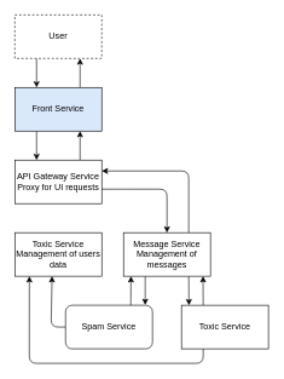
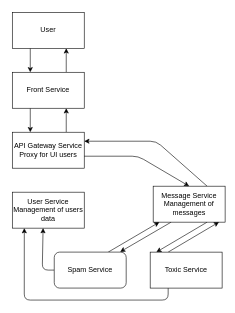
- <mxCell id="14" value="User" style="rounded=0;whiteSpace=wrap;html=1;dashed=1;" parent="1" vertex="1"><mxGeometry x="20" y="20" width="120" height="60" as="geometry" /></mxCell>
+ <mxCell id="14" value="User" style="rounded=0;whiteSpace=wrap;html=1;" parent="1" vertex="1"><mxGeometry x="20" y="20" width="120" height="60" as="geometry" /></mxCell>
- <mxCell id="4" value="Front Service" style="rounded=0;whiteSpace=wrap;html=1;fillColor=#dae8fc;" parent="1" vertex="1"><mxGeometry x="20" y="120" width="120" height="60" as="geometry" /></mxCell>
+ <mxCell id="4" value="Front Service" style="rounded=0;whiteSpace=wrap;html=1;" parent="1" vertex="1"><mxGeometry x="20" y="120" width="120" height="60" as="geometry" /></mxCell>
- <mxCell id="6" value="API Gateway Service&lt;br&gt;Proxy for UI requests" style="rounded=0;whiteSpace=wrap;html=1;" parent="1" vertex="1"><mxGeometry x="20" y="220" width="120" height="60" as="geometry" /></mxCell>
+ <mxCell id="6" value="API Gateway Service&lt;br&gt;Proxy for UI users" style="rounded=0;whiteSpace=wrap;html=1;" parent="1" vertex="1"><mxGeometry x="20" y="220" width="120" height="60" as="geometry" /></mxCell>
- <mxCell id="7" value="Toxic Service&lt;br&gt;Management of users data" style="rounded=0;whiteSpace=wrap;html=1;" parent="1" vertex="1"><mxGeometry x="20" y="320" width="120" height="60" as="geometry" /></mxCell>
+ <mxCell id="7" value="User Service&lt;br&gt;Management of users data" style="rounded=0;whiteSpace=wrap;html=1;" parent="1" vertex="1"><mxGeometry x="20" y="320" width="120" height="60" as="geometry" /></mxCell>
- <mxCell id="11" value="Message Service&lt;br&gt;Management of messages" style="rounded=0;whiteSpace=wrap;html=1;" parent="1" vertex="1"><mxGeometry x="170" y="320" width="120" height="60" as="geometry" /></mxCell>
+ <mxCell id="11" value="Message Service&lt;br&gt;Management of messages" style="rounded=0;whiteSpace=wrap;html=1;" parent="1" vertex="1"><mxGeometry x="255" y="310" width="120" height="60" as="geometry" /></mxCell>
